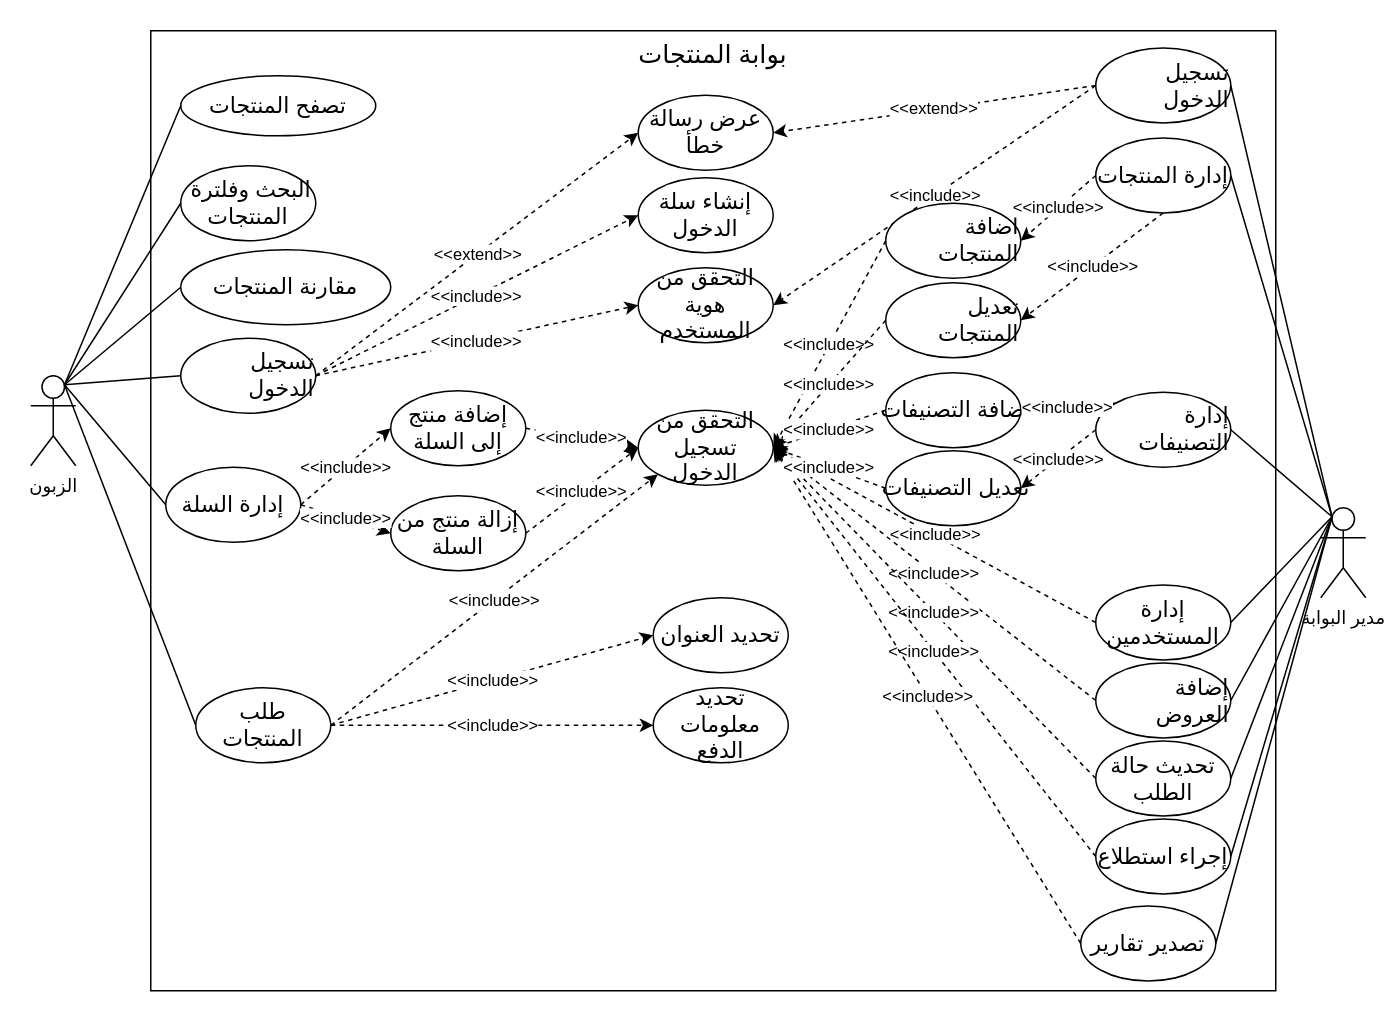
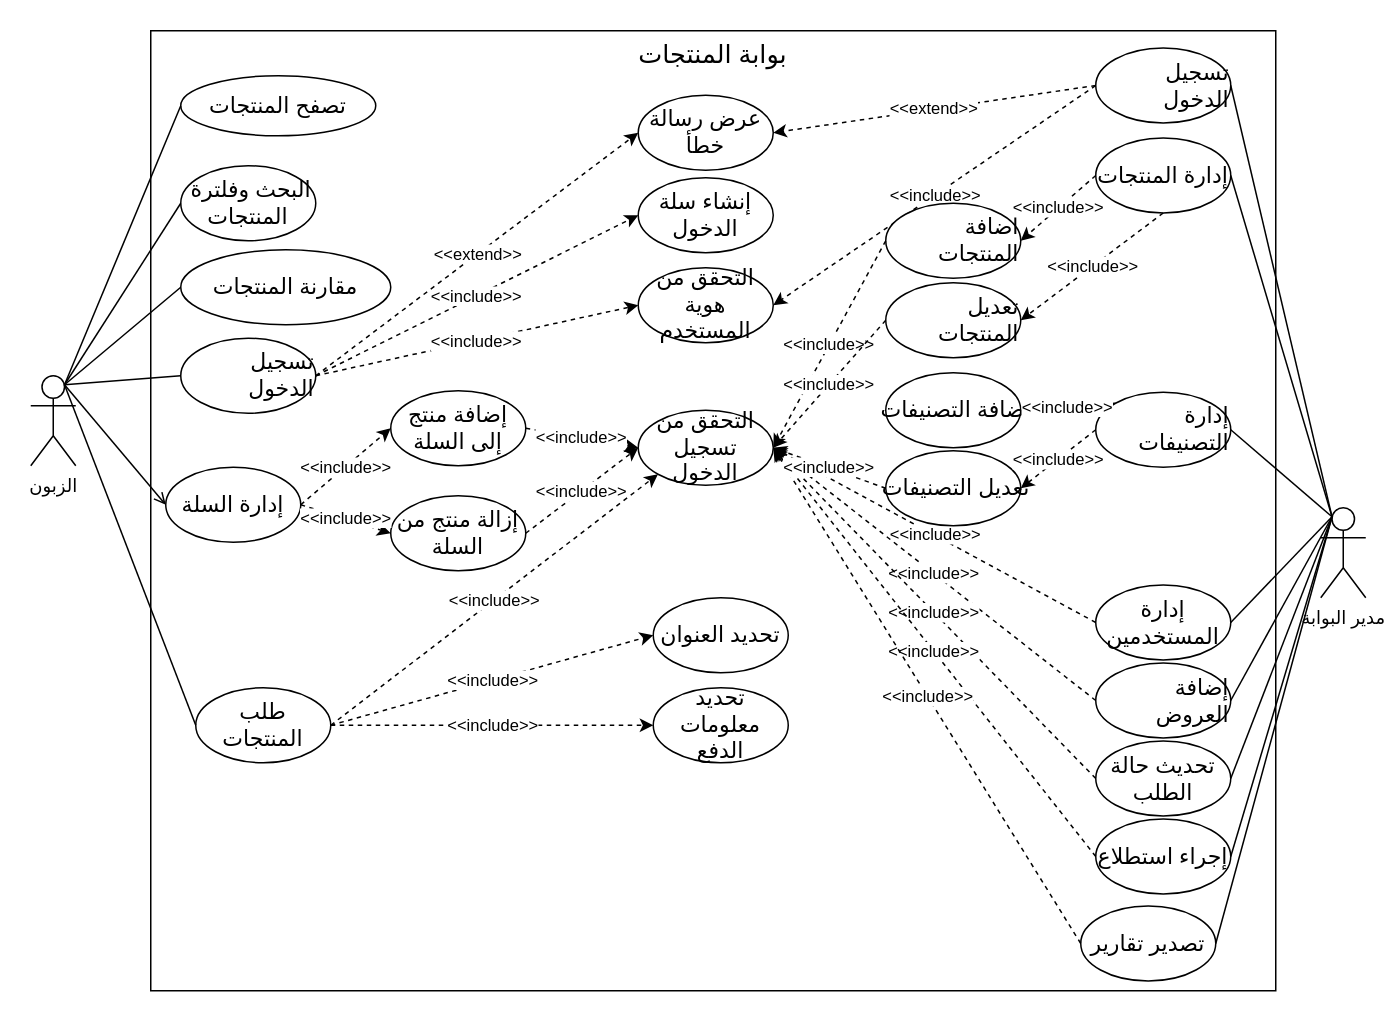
- <mxCell id="68" value="&amp;lt;&amp;lt;include&amp;gt;&amp;gt;" style="endArrow=classic;html=1;rounded=0;exitX=0;exitY=0.5;exitDx=0;exitDy=0;entryX=1;entryY=0.5;entryDx=0;entryDy=0;dashed=1;" parent="1" source="64" target="18" edge="1"><mxGeometry width="50" height="50" relative="1" as="geometry"><mxPoint x="600" y="215" as="sourcePoint" /><mxPoint x="470" y="215" as="targetPoint" /></mxGeometry></mxCell>
- <mxCell id="55" value="" style="endArrow=none;html=1;rounded=0;exitX=0.75;exitY=0.1;exitDx=0;exitDy=0;exitPerimeter=0;entryX=0;entryY=0.5;entryDx=0;entryDy=0;" parent="1" source="2" target="54" edge="1"><mxGeometry width="50" height="50" relative="1" as="geometry"><mxPoint x="72.5" y="196" as="sourcePoint" /><mxPoint x="130" y="253" as="targetPoint" /></mxGeometry></mxCell>
+ <mxCell id="55" value="" style="endArrow=open;html=1;rounded=0;exitX=0.75;exitY=0.1;exitDx=0;exitDy=0;exitPerimeter=0;entryX=0;entryY=0.5;entryDx=0;entryDy=0;" parent="1" source="2" target="54" edge="1"><mxGeometry width="50" height="50" relative="1" as="geometry"><mxPoint x="72.5" y="196" as="sourcePoint" /><mxPoint x="130" y="253" as="targetPoint" /></mxGeometry></mxCell>
